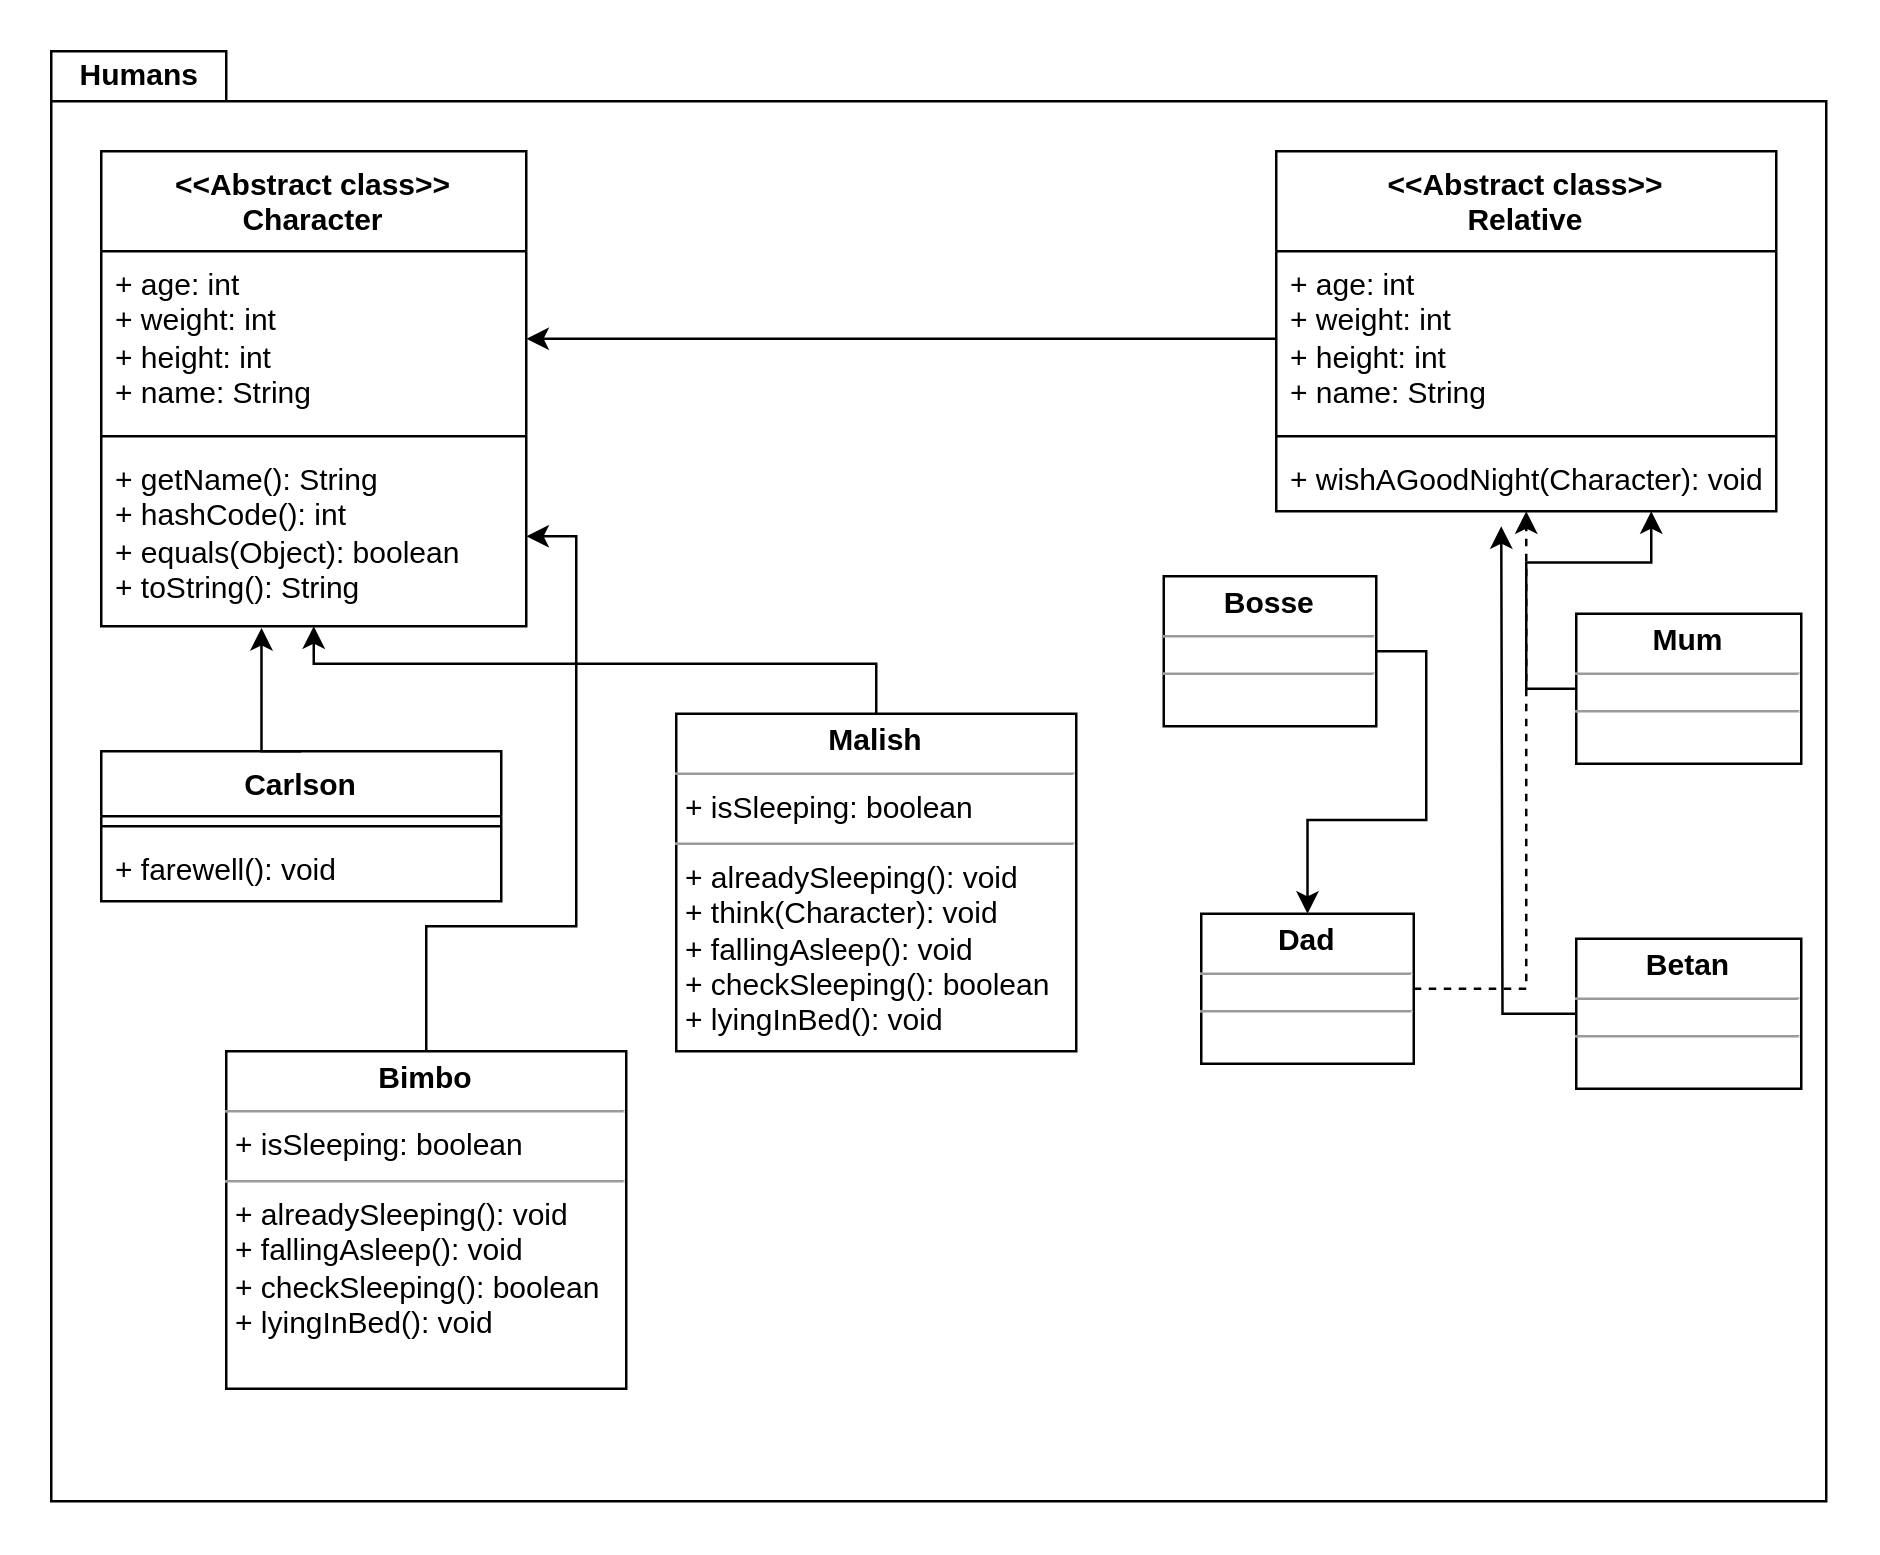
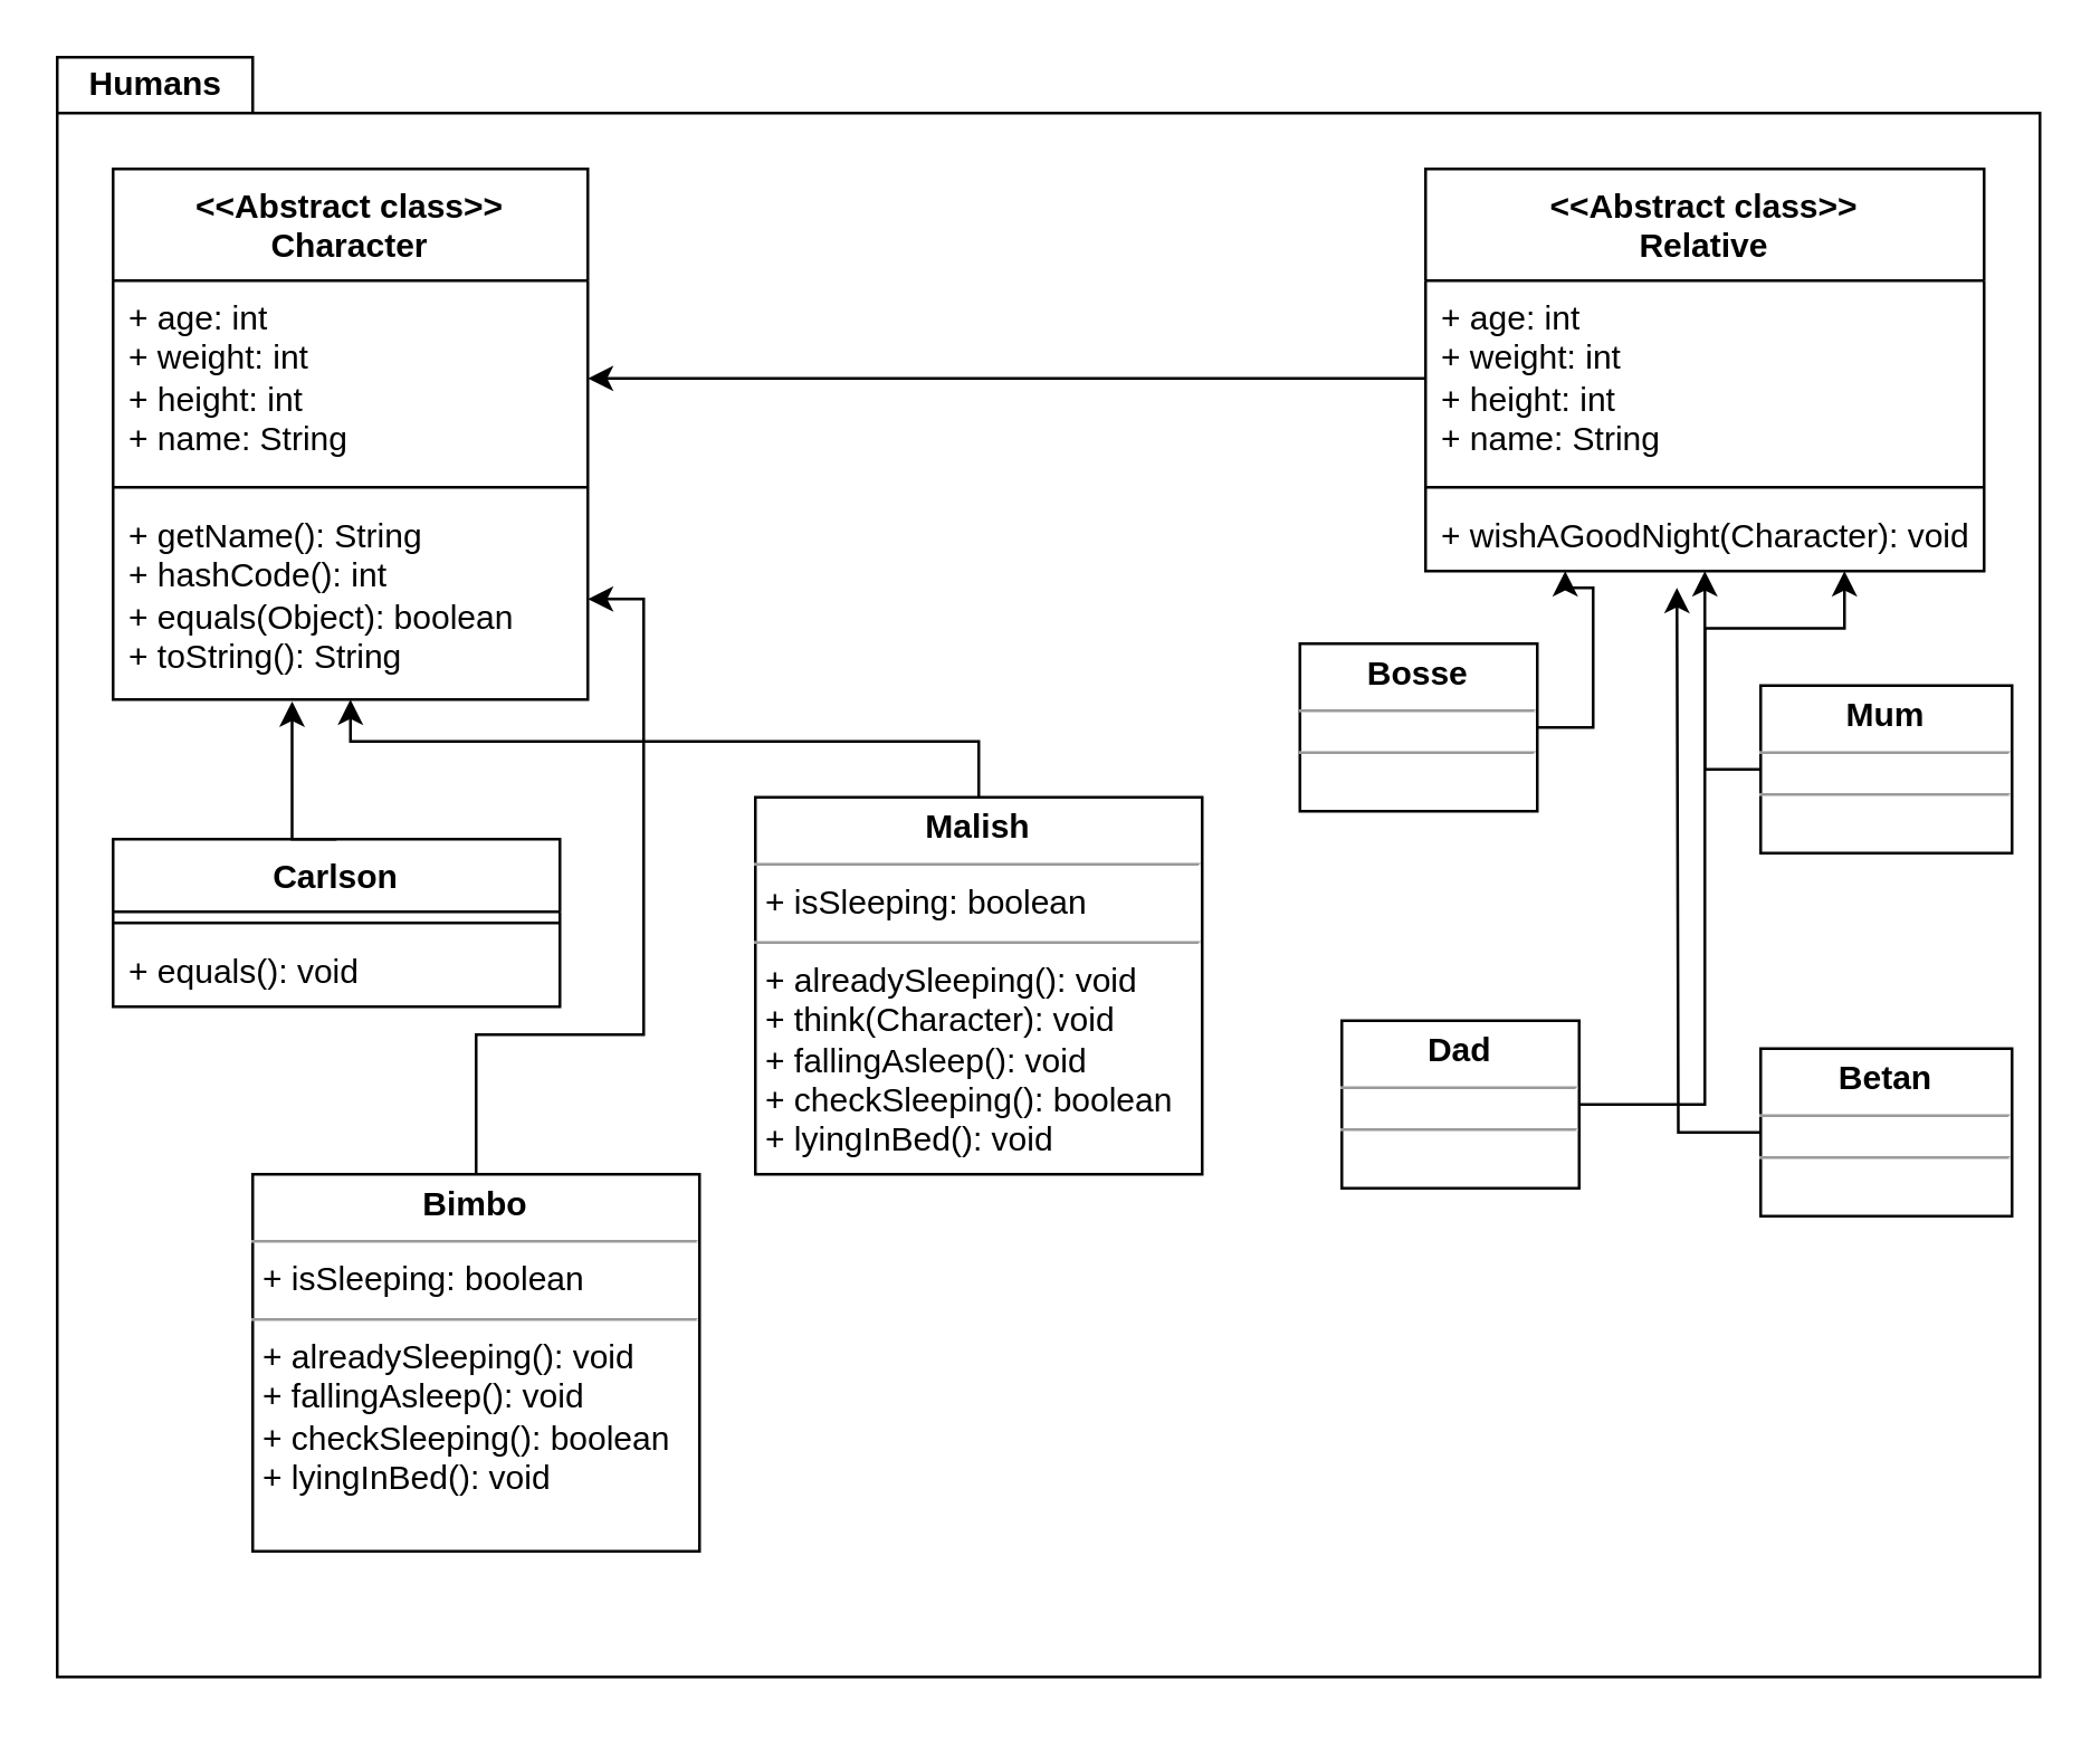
- <mxCell id="16" style="edgeStyle=orthogonalEdgeStyle;rounded=0;orthogonalLoop=1;jettySize=auto;html=1;exitX=1;exitY=0.5;exitDx=0;exitDy=0;" edge="1" parent="1" source="17" target="15"><mxGeometry relative="1" as="geometry" /></mxCell>
+ <mxCell id="16" style="edgeStyle=orthogonalEdgeStyle;rounded=0;orthogonalLoop=1;jettySize=auto;html=1;exitX=1;exitY=0.5;exitDx=0;exitDy=0;entryX=0.25;entryY=1;entryDx=0;entryDy=0;" edge="1" parent="1" source="17" target="8"><mxGeometry relative="1" as="geometry" /></mxCell>
- <mxCell id="14" style="edgeStyle=orthogonalEdgeStyle;rounded=0;orthogonalLoop=1;jettySize=auto;html=1;exitX=1;exitY=0.5;exitDx=0;exitDy=0;entryX=0.5;entryY=1;entryDx=0;entryDy=0;dashed=1;" edge="1" parent="1" source="15" target="8"><mxGeometry relative="1" as="geometry" /></mxCell>
+ <mxCell id="14" style="edgeStyle=orthogonalEdgeStyle;rounded=0;orthogonalLoop=1;jettySize=auto;html=1;exitX=1;exitY=0.5;exitDx=0;exitDy=0;entryX=0.5;entryY=1;entryDx=0;entryDy=0;" edge="1" parent="1" source="15" target="8"><mxGeometry relative="1" as="geometry" /></mxCell>
- <mxCell id="23" value="+ farewell(): void" style="text;strokeColor=none;fillColor=none;align=left;verticalAlign=top;spacingLeft=4;spacingRight=4;overflow=hidden;rotatable=0;points=[[0,0.5],[1,0.5]];portConstraint=eastwest;whiteSpace=wrap;html=1;" vertex="1" parent="21"><mxGeometry y="34" width="160" height="26" as="geometry" /></mxCell>
+ <mxCell id="23" value="+ equals(): void" style="text;strokeColor=none;fillColor=none;align=left;verticalAlign=top;spacingLeft=4;spacingRight=4;overflow=hidden;rotatable=0;points=[[0,0.5],[1,0.5]];portConstraint=eastwest;whiteSpace=wrap;html=1;" vertex="1" parent="21"><mxGeometry y="34" width="160" height="26" as="geometry" /></mxCell>
